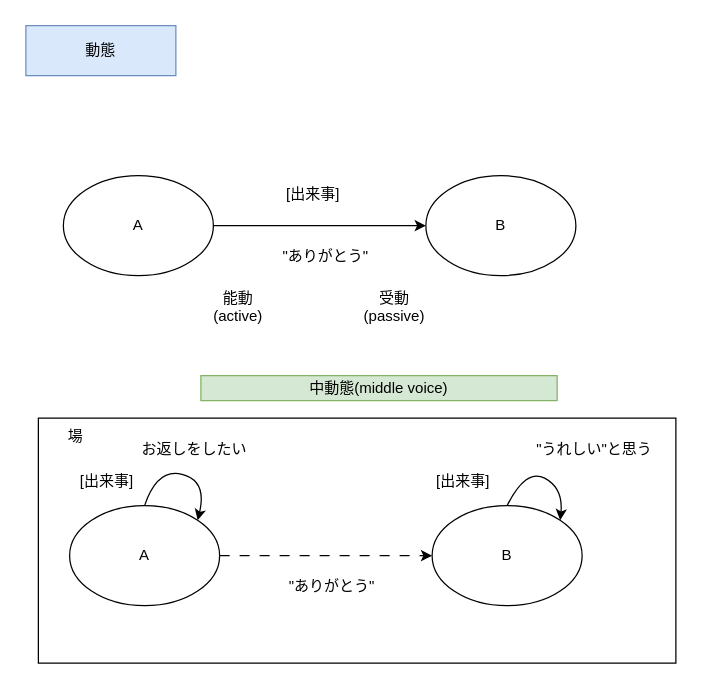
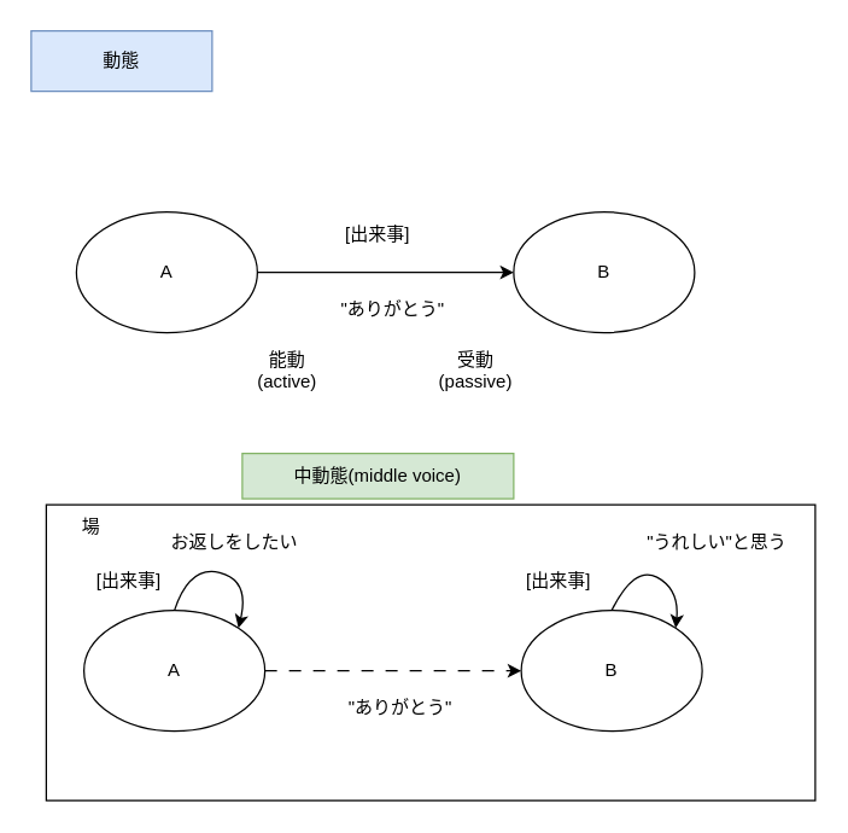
- <mxCell id="16" value="中動態&lt;span style=&quot;background-color: transparent; color: light-dark(rgb(0, 0, 0), rgb(255, 255, 255));&quot;&gt;(middle voice)&lt;br&gt;&lt;/span&gt;" style="text;html=1;align=center;verticalAlign=middle;whiteSpace=wrap;rounded=0;fillColor=#d5e8d4;strokeColor=#82b366;" vertex="1" parent="1"><mxGeometry x="160" y="300" width="285" height="20" as="geometry" /></mxCell>
+ <mxCell id="16" value="中動態&lt;span style=&quot;background-color: transparent; color: light-dark(rgb(0, 0, 0), rgb(255, 255, 255));&quot;&gt;(middle voice)&lt;br&gt;&lt;/span&gt;" style="text;html=1;align=center;verticalAlign=middle;whiteSpace=wrap;rounded=0;fillColor=#d5e8d4;strokeColor=#82b366;" vertex="1" parent="1"><mxGeometry x="160" y="300" width="180" height="30" as="geometry" /></mxCell>
